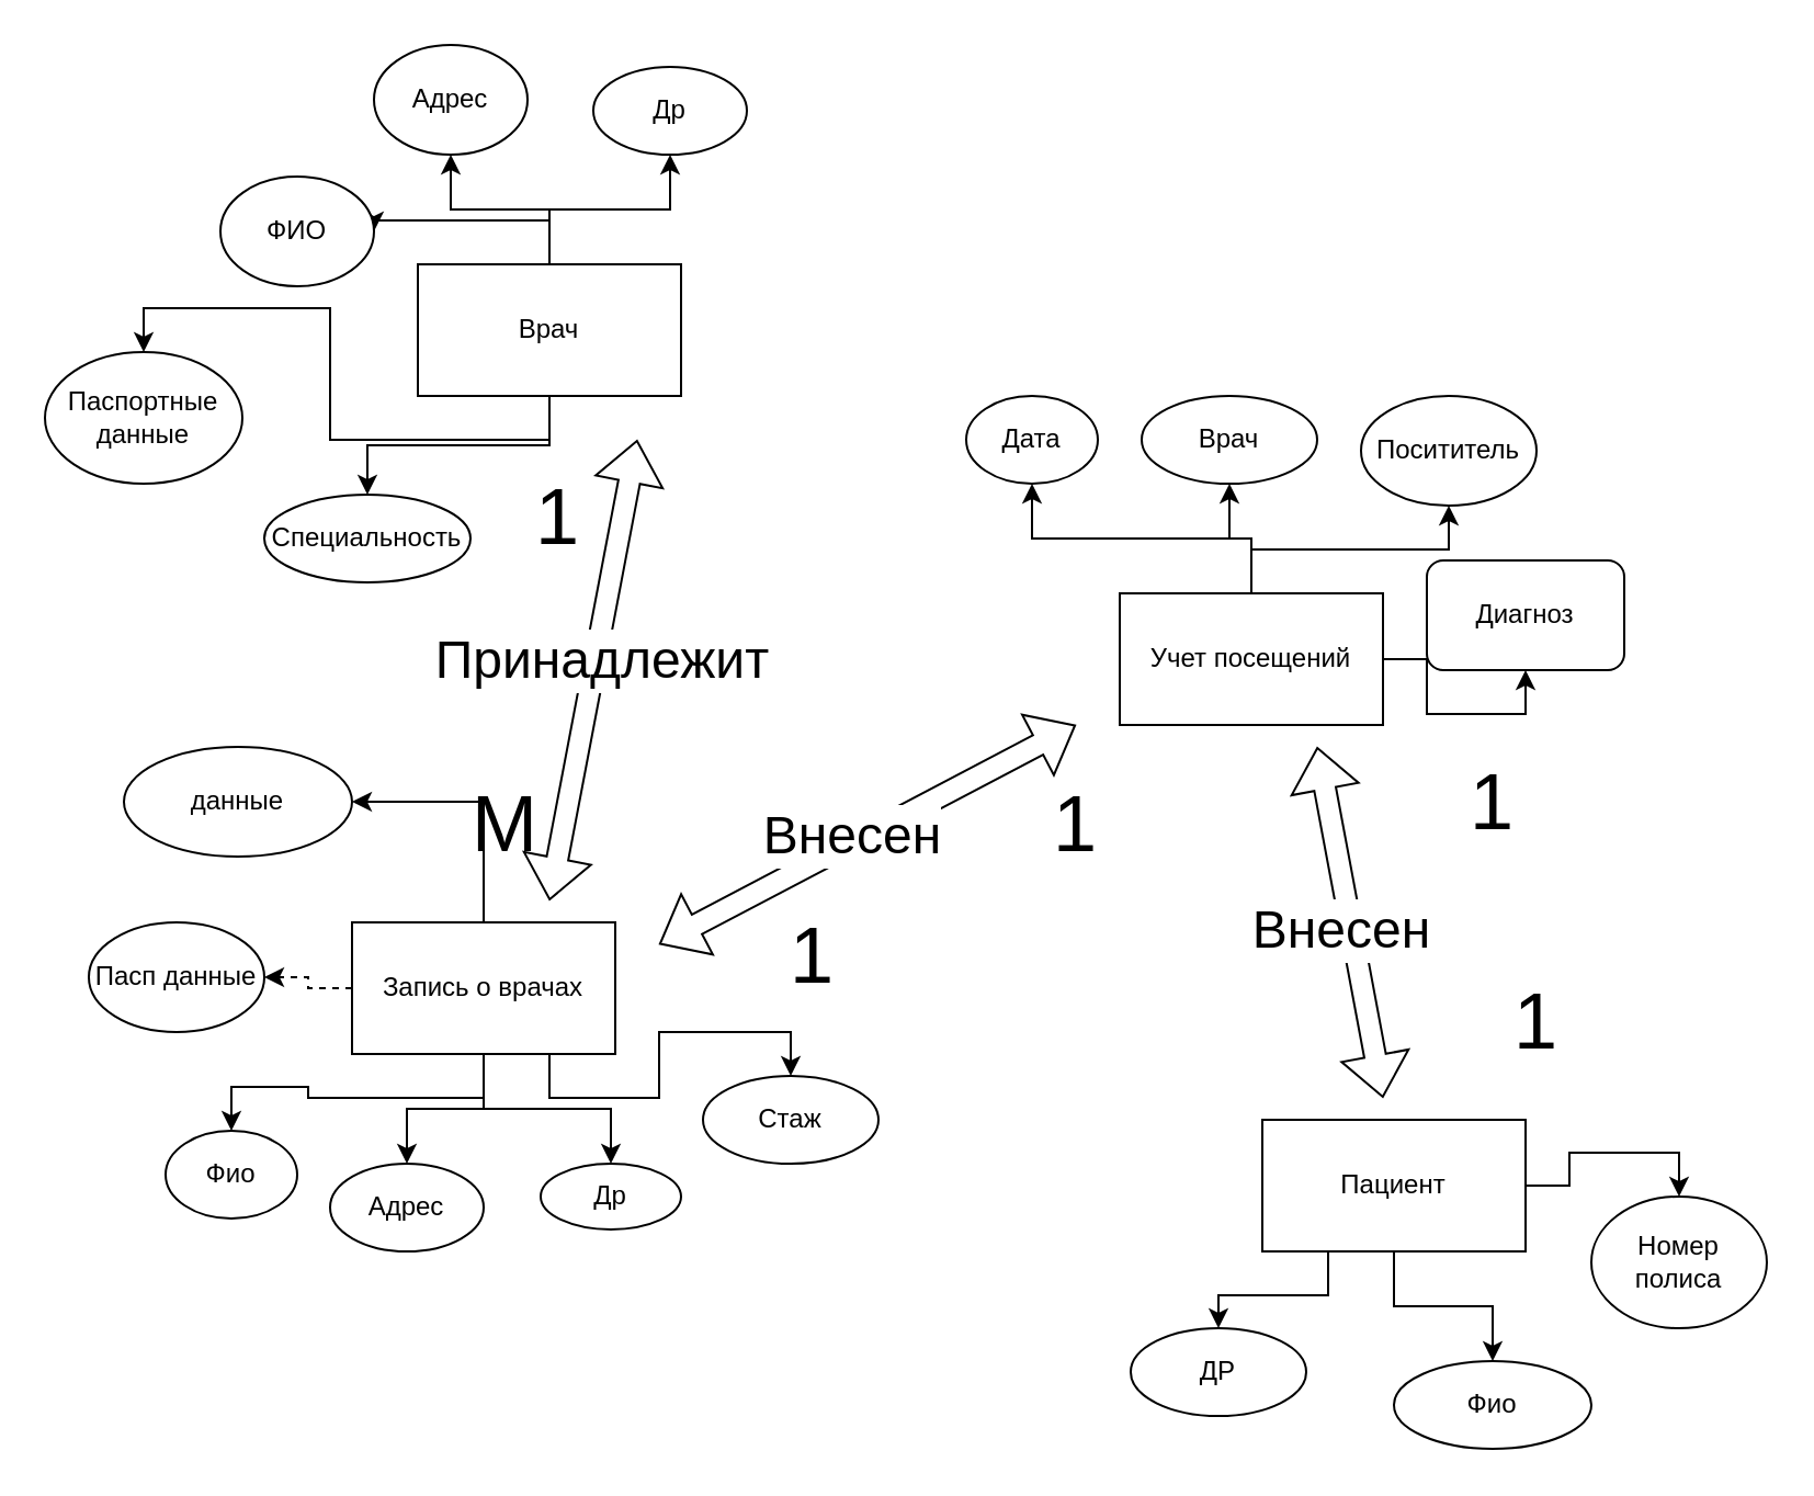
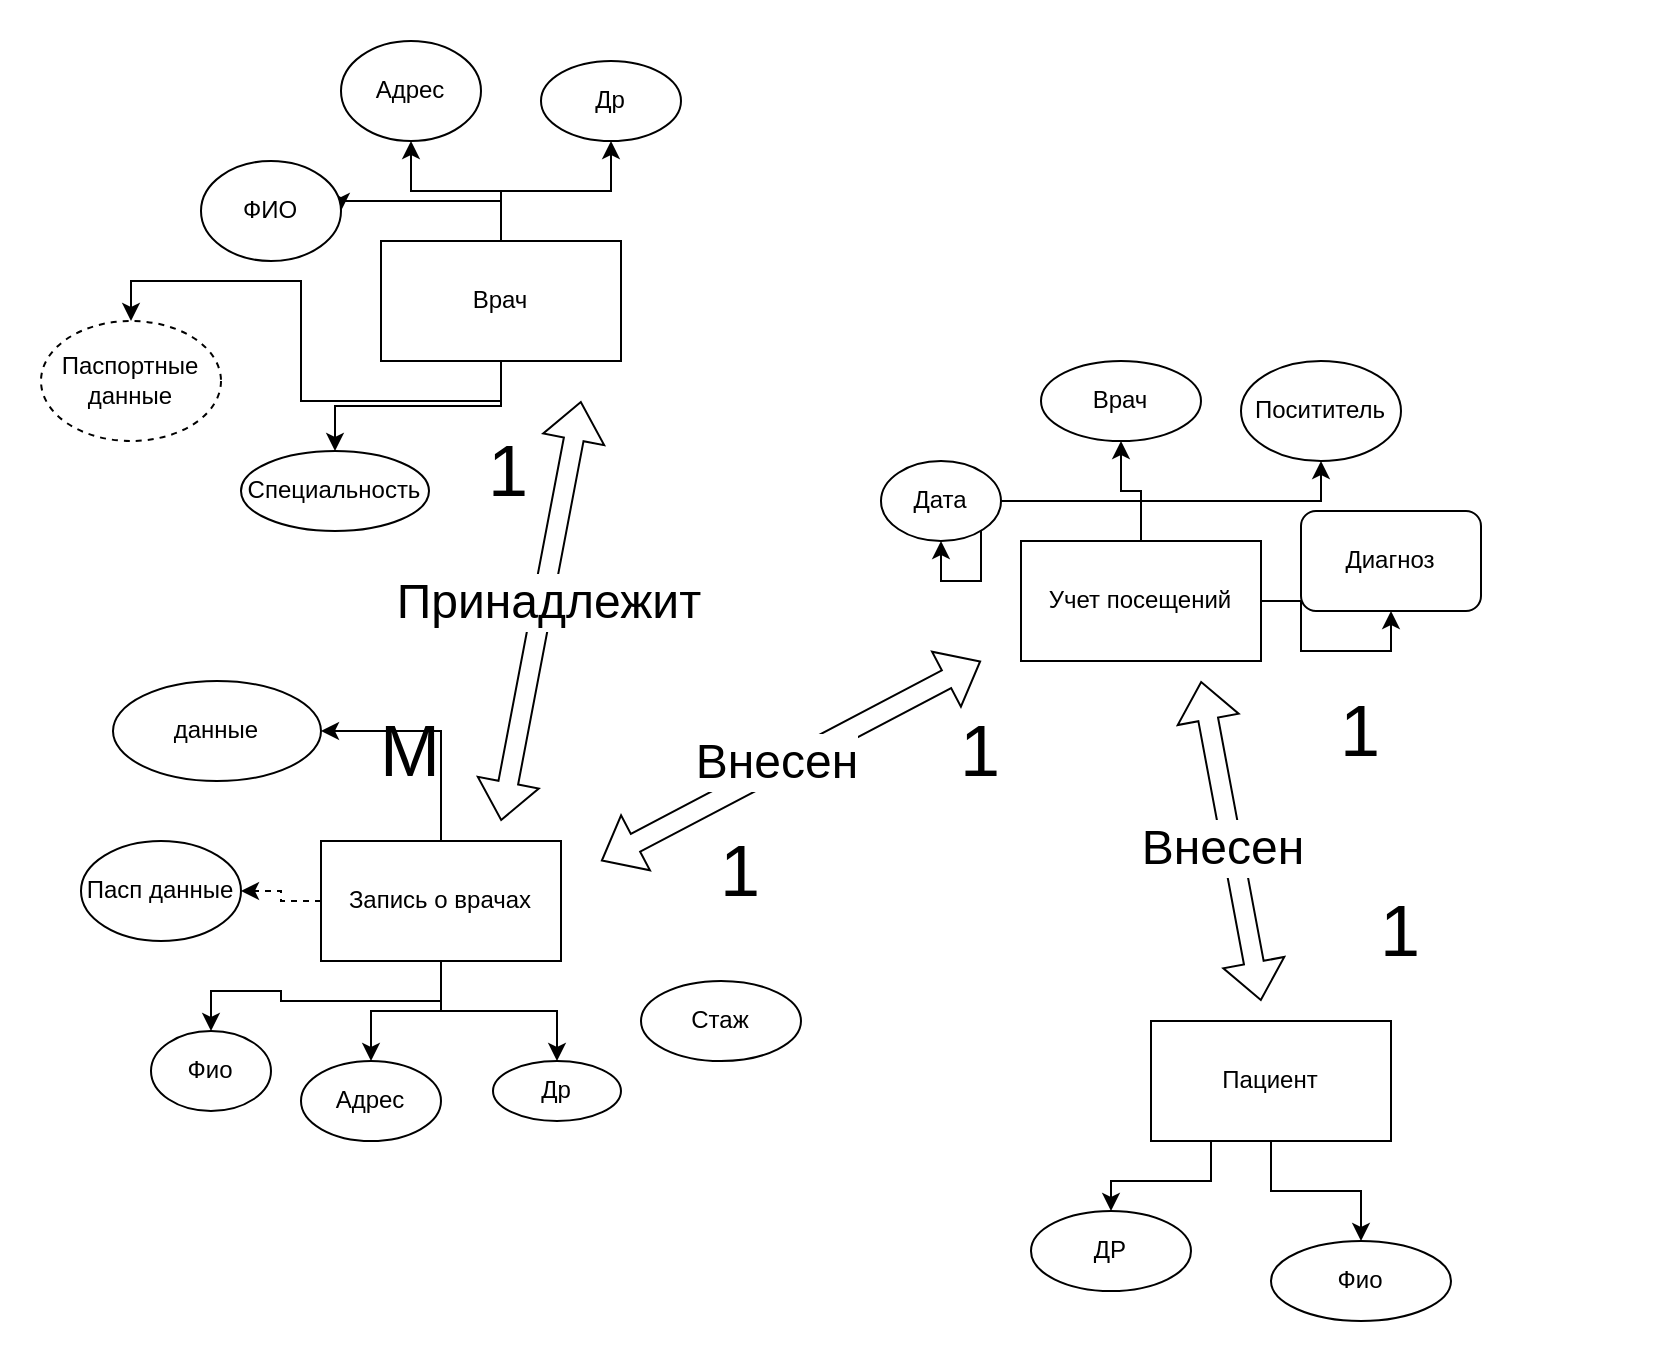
- <mxCell id="11" value="Паспортные данные" style="ellipse;whiteSpace=wrap;html=1;" vertex="1" parent="1"><mxGeometry x="20" y="160" width="90" height="60" as="geometry" /></mxCell>
+ <mxCell id="11" value="Паспортные данные" style="ellipse;whiteSpace=wrap;html=1;dashed=1;" vertex="1" parent="1"><mxGeometry x="20" y="160" width="90" height="60" as="geometry" /></mxCell>
- <mxCell id="35" value="Дата" style="ellipse;whiteSpace=wrap;html=1;" vertex="1" parent="1"><mxGeometry x="440" y="180" width="60" height="40" as="geometry" /></mxCell>
+ <mxCell id="35" value="Дата" style="ellipse;whiteSpace=wrap;html=1;" vertex="1" parent="1"><mxGeometry x="440" y="230" width="60" height="40" as="geometry" /></mxCell>
- <mxCell id="29" value="&lt;font style=&quot;font-size: 36px;&quot;&gt;М&lt;/font&gt;" style="text;html=1;align=center;verticalAlign=middle;whiteSpace=wrap;rounded=0;" vertex="1" parent="1"><mxGeometry x="200" y="360" width="60" height="30" as="geometry" /></mxCell>
+ <mxCell id="29" value="&lt;font style=&quot;font-size: 36px;&quot;&gt;М&lt;/font&gt;" style="text;html=1;align=center;verticalAlign=middle;whiteSpace=wrap;rounded=0;" vertex="1" parent="1"><mxGeometry x="175" y="360" width="60" height="30" as="geometry" /></mxCell>
- <mxCell id="18" style="edgeStyle=orthogonalEdgeStyle;rounded=0;orthogonalLoop=1;jettySize=auto;html=1;exitX=0.75;exitY=1;exitDx=0;exitDy=0;entryX=0.5;entryY=0;entryDx=0;entryDy=0;" edge="1" parent="1" source="19" target="25"><mxGeometry relative="1" as="geometry" /></mxCell>
- <mxCell id="46" style="edgeStyle=orthogonalEdgeStyle;rounded=0;orthogonalLoop=1;jettySize=auto;html=1;exitX=1;exitY=0.5;exitDx=0;exitDy=0;entryX=0.5;entryY=0;entryDx=0;entryDy=0;" edge="1" parent="1" source="47" target="49"><mxGeometry relative="1" as="geometry" /></mxCell>
- <mxCell id="49" value="Номер полиса" style="ellipse;whiteSpace=wrap;html=1;" vertex="1" parent="1"><mxGeometry x="725" y="545" width="80" height="60" as="geometry" /></mxCell>
